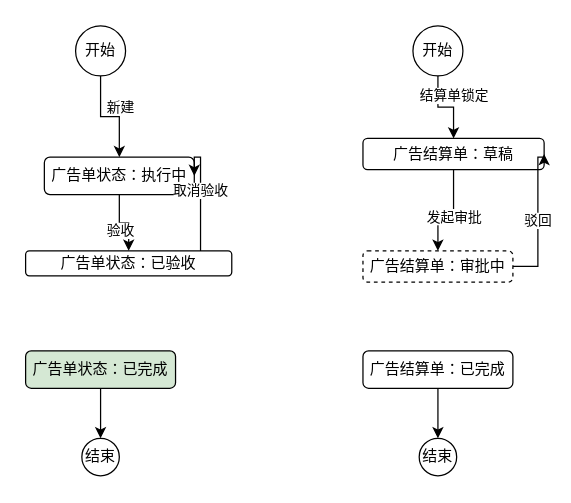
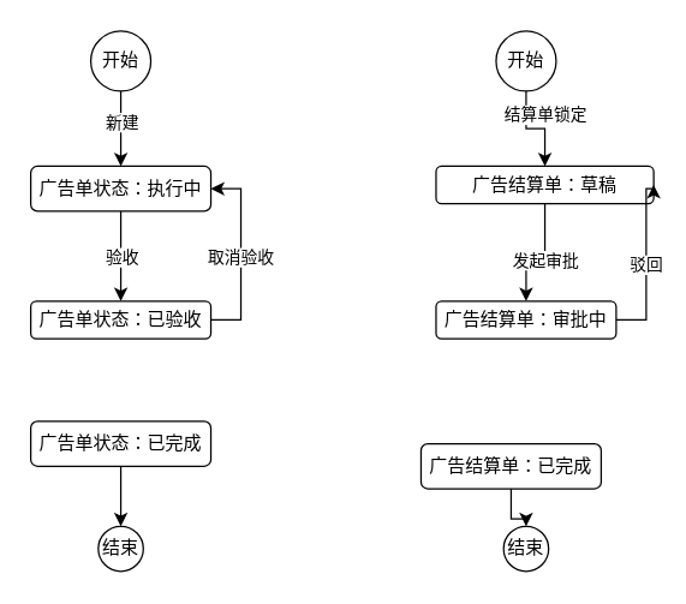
- <mxCell id="7" value="广告单状态：执行中" style="rounded=1;whiteSpace=wrap;html=1;" vertex="1" parent="1"><mxGeometry x="35" y="125" width="120" height="30" as="geometry" /></mxCell>
+ <mxCell id="7" value="广告单状态：执行中" style="rounded=1;whiteSpace=wrap;html=1;" vertex="1" parent="1"><mxGeometry x="20" y="110" width="120" height="30" as="geometry" /></mxCell>
- <mxCell id="10" value="广告单状态：已验收" style="whiteSpace=wrap;html=1;rounded=1;" vertex="1" parent="1"><mxGeometry x="20" y="200" width="165" height="20" as="geometry" /></mxCell>
+ <mxCell id="10" value="广告单状态：已验收" style="whiteSpace=wrap;html=1;rounded=1;" vertex="1" parent="1"><mxGeometry x="20" y="200" width="120" height="25" as="geometry" /></mxCell>
- <mxCell id="22" value="广告结算单：审批中" style="whiteSpace=wrap;html=1;rounded=1;dashed=1;" vertex="1" parent="1"><mxGeometry x="290" y="200" width="120" height="25" as="geometry" /></mxCell>
+ <mxCell id="22" value="广告结算单：审批中" style="whiteSpace=wrap;html=1;rounded=1;" vertex="1" parent="1"><mxGeometry x="290" y="200" width="120" height="25" as="geometry" /></mxCell>
- <mxCell id="12" value="广告单状态：已完成" style="whiteSpace=wrap;html=1;rounded=1;fillColor=#d5e8d4;" vertex="1" parent="1"><mxGeometry x="20" y="280" width="120" height="30" as="geometry" /></mxCell>
+ <mxCell id="12" value="广告单状态：已完成" style="whiteSpace=wrap;html=1;rounded=1;" vertex="1" parent="1"><mxGeometry x="20" y="280" width="120" height="30" as="geometry" /></mxCell>
- <mxCell id="24" value="广告结算单：已完成" style="whiteSpace=wrap;html=1;rounded=1;" vertex="1" parent="1"><mxGeometry x="290" y="280" width="120" height="30" as="geometry" /></mxCell>
+ <mxCell id="24" value="广告结算单：已完成" style="whiteSpace=wrap;html=1;rounded=1;" vertex="1" parent="1"><mxGeometry x="280" y="295" width="120" height="30" as="geometry" /></mxCell>
